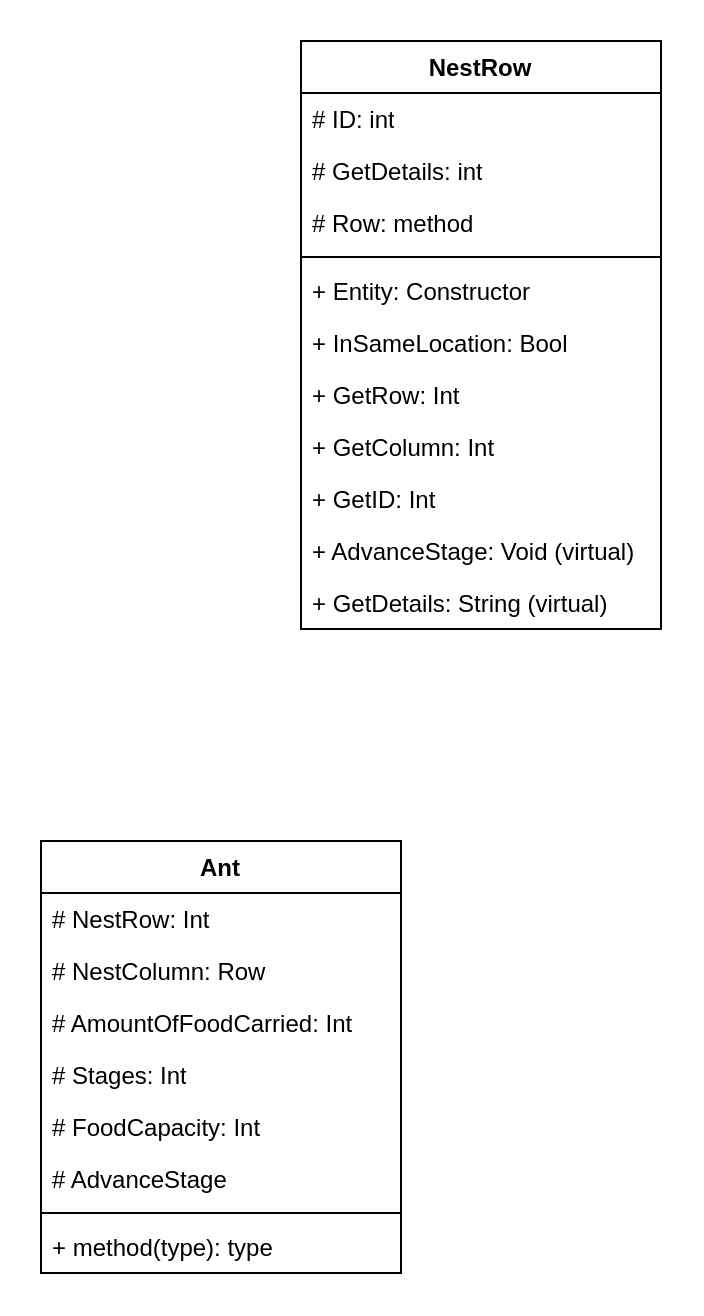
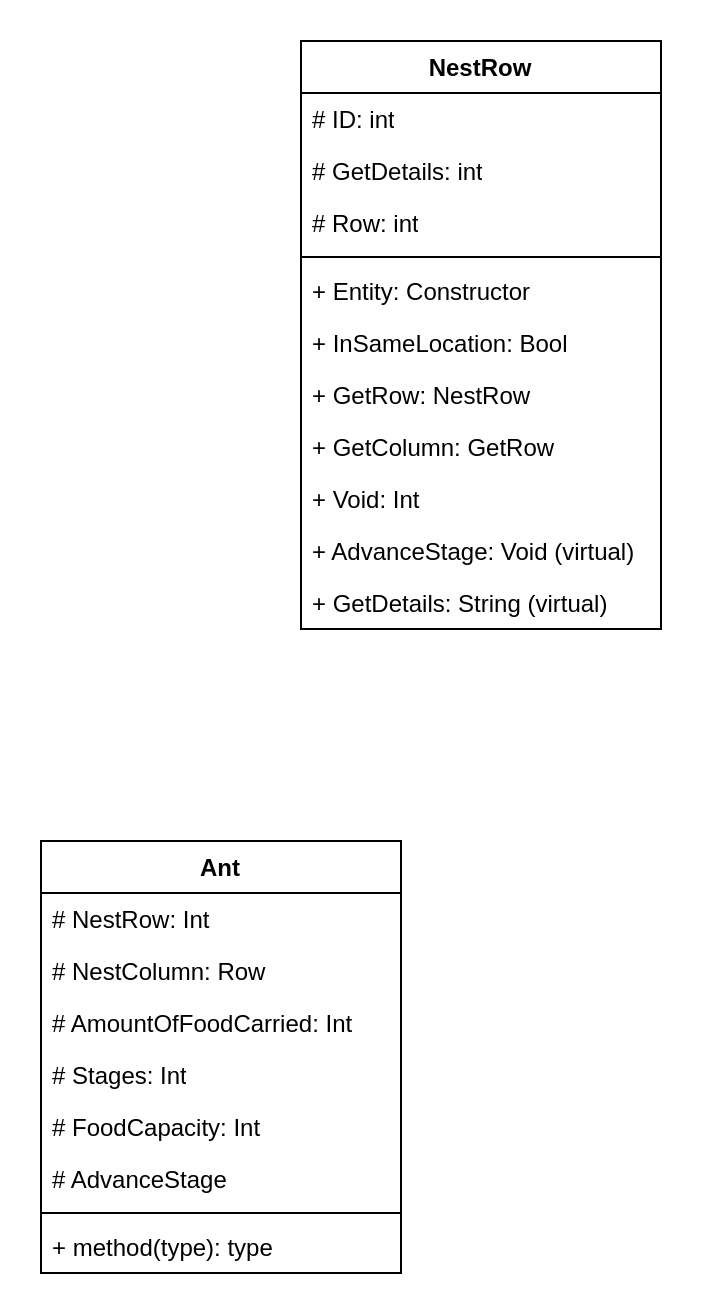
- <mxCell id="5" value="# Row: method" style="text;strokeColor=none;fillColor=none;align=left;verticalAlign=top;spacingLeft=4;spacingRight=4;overflow=hidden;rotatable=0;points=[[0,0.5],[1,0.5]];portConstraint=eastwest;whiteSpace=wrap;html=1;" vertex="1" parent="2"><mxGeometry y="78" width="180" height="26" as="geometry" /></mxCell>
+ <mxCell id="5" value="# Row: int" style="text;strokeColor=none;fillColor=none;align=left;verticalAlign=top;spacingLeft=4;spacingRight=4;overflow=hidden;rotatable=0;points=[[0,0.5],[1,0.5]];portConstraint=eastwest;whiteSpace=wrap;html=1;" vertex="1" parent="2"><mxGeometry y="78" width="180" height="26" as="geometry" /></mxCell>
- <mxCell id="9" value="+ GetRow: Int" style="text;strokeColor=none;fillColor=none;align=left;verticalAlign=top;spacingLeft=4;spacingRight=4;overflow=hidden;rotatable=0;points=[[0,0.5],[1,0.5]];portConstraint=eastwest;whiteSpace=wrap;html=1;" vertex="1" parent="2"><mxGeometry y="164" width="180" height="26" as="geometry" /></mxCell>
+ <mxCell id="9" value="+ GetRow: NestRow" style="text;strokeColor=none;fillColor=none;align=left;verticalAlign=top;spacingLeft=4;spacingRight=4;overflow=hidden;rotatable=0;points=[[0,0.5],[1,0.5]];portConstraint=eastwest;whiteSpace=wrap;html=1;" vertex="1" parent="2"><mxGeometry y="164" width="180" height="26" as="geometry" /></mxCell>
- <mxCell id="10" value="+ GetColumn: Int" style="text;strokeColor=none;fillColor=none;align=left;verticalAlign=top;spacingLeft=4;spacingRight=4;overflow=hidden;rotatable=0;points=[[0,0.5],[1,0.5]];portConstraint=eastwest;whiteSpace=wrap;html=1;" vertex="1" parent="2"><mxGeometry y="190" width="180" height="26" as="geometry" /></mxCell>
+ <mxCell id="10" value="+ GetColumn: GetRow" style="text;strokeColor=none;fillColor=none;align=left;verticalAlign=top;spacingLeft=4;spacingRight=4;overflow=hidden;rotatable=0;points=[[0,0.5],[1,0.5]];portConstraint=eastwest;whiteSpace=wrap;html=1;" vertex="1" parent="2"><mxGeometry y="190" width="180" height="26" as="geometry" /></mxCell>
- <mxCell id="11" value="+ GetID: Int" style="text;strokeColor=none;fillColor=none;align=left;verticalAlign=top;spacingLeft=4;spacingRight=4;overflow=hidden;rotatable=0;points=[[0,0.5],[1,0.5]];portConstraint=eastwest;whiteSpace=wrap;html=1;" vertex="1" parent="2"><mxGeometry y="216" width="180" height="26" as="geometry" /></mxCell>
+ <mxCell id="11" value="+ Void: Int" style="text;strokeColor=none;fillColor=none;align=left;verticalAlign=top;spacingLeft=4;spacingRight=4;overflow=hidden;rotatable=0;points=[[0,0.5],[1,0.5]];portConstraint=eastwest;whiteSpace=wrap;html=1;" vertex="1" parent="2"><mxGeometry y="216" width="180" height="26" as="geometry" /></mxCell>
